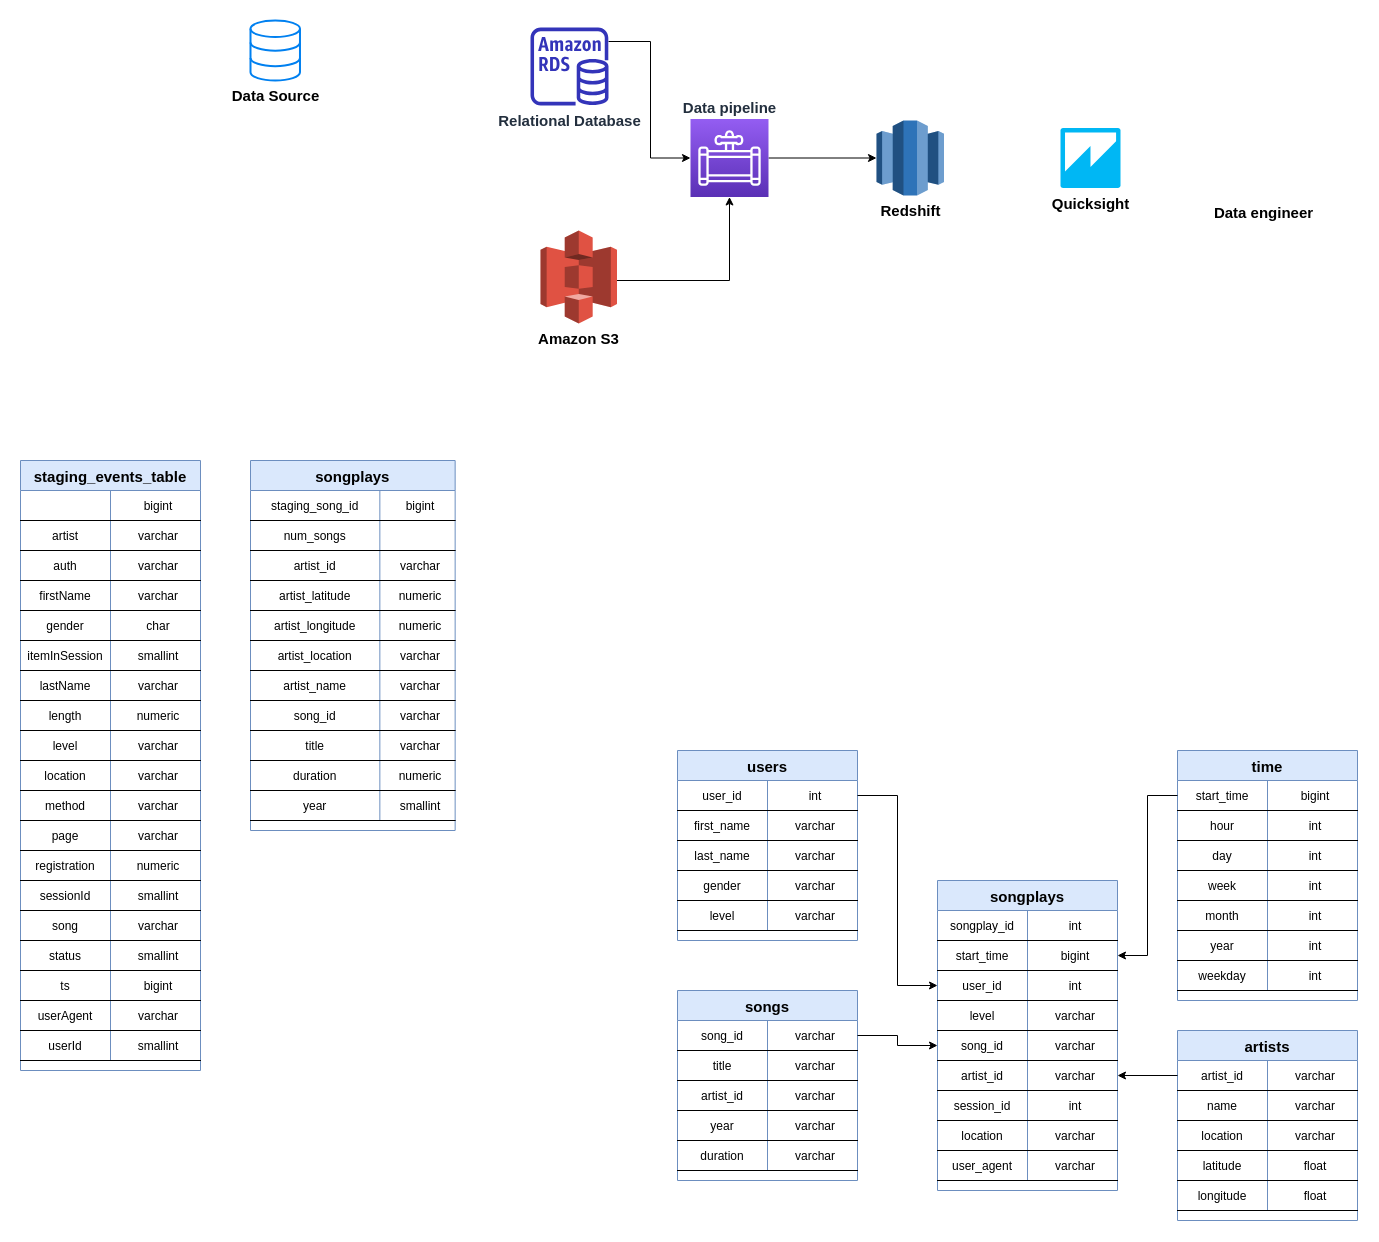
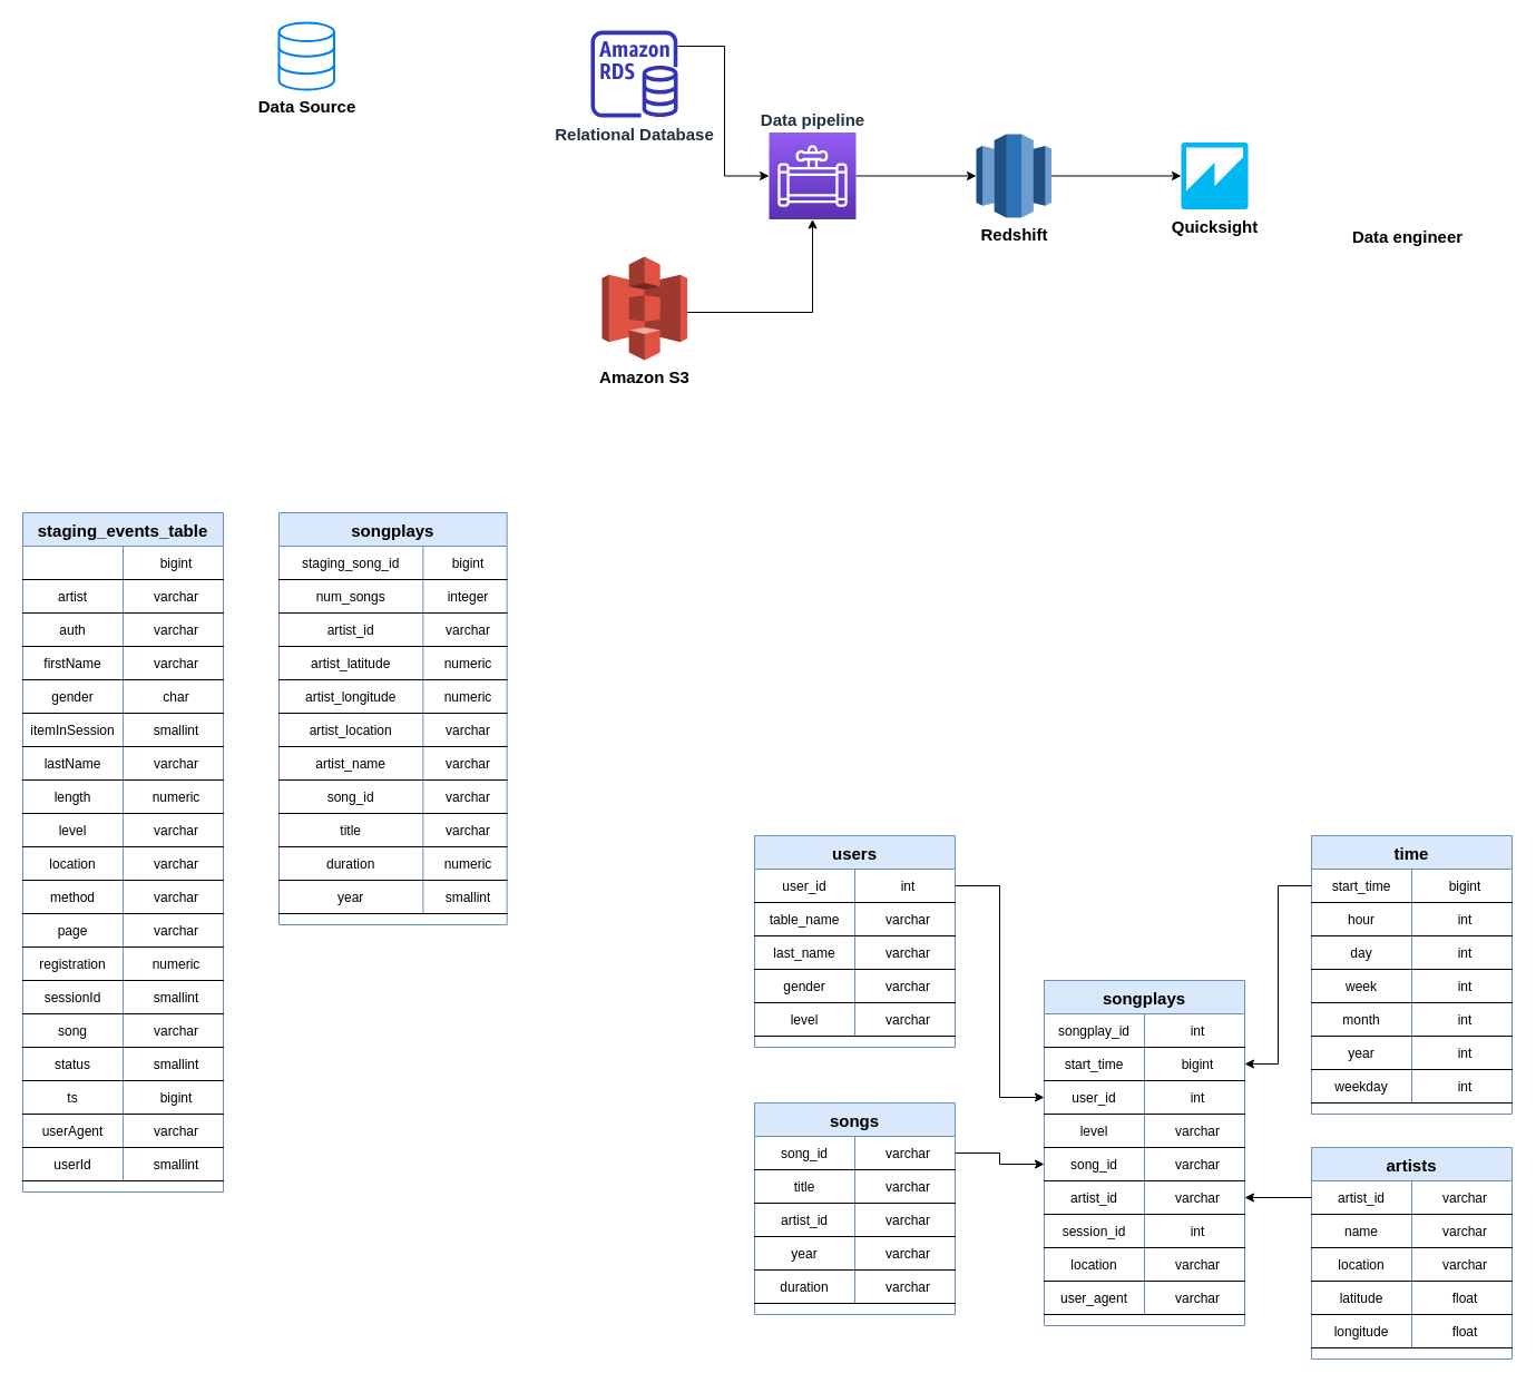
+ <mxCell id="2" style="edgeStyle=orthogonalEdgeStyle;rounded=0;orthogonalLoop=1;jettySize=auto;html=1;entryX=0;entryY=0.5;entryDx=0;entryDy=0;entryPerimeter=0;" parent="1" source="3" target="5" edge="1"><mxGeometry relative="1" as="geometry"><Array as="points"><mxPoint x="1010" y="158" /><mxPoint x="1010" y="158" /></Array></mxGeometry></mxCell>
+ <mxCell id="178" value="integer" style="shape=partialRectangle;connectable=0;fillColor=none;top=0;left=0;bottom=0;right=0;align=center;spacingLeft=6;fontStyle=0;overflow=hidden;" vertex="1" parent="176"><mxGeometry x="129.353" width="75.294" height="30" as="geometry" /></mxCell>
- <mxCell id="18" value="first_name" style="shape=partialRectangle;connectable=0;fillColor=none;top=0;left=0;bottom=0;right=0;fontStyle=0;overflow=hidden;" parent="17" vertex="1"><mxGeometry width="90" height="30" as="geometry" /></mxCell>
+ <mxCell id="18" value="table_name" style="shape=partialRectangle;connectable=0;fillColor=none;top=0;left=0;bottom=0;right=0;fontStyle=0;overflow=hidden;" parent="17" vertex="1"><mxGeometry width="90" height="30" as="geometry" /></mxCell>
